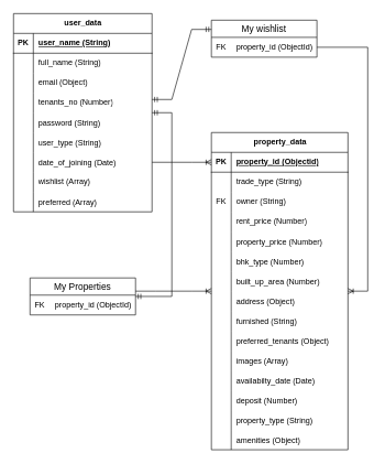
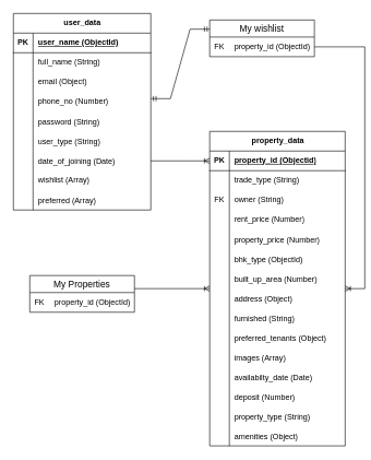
- <mxCell id="5" value="user_name (String)" style="shape=partialRectangle;connectable=0;fillColor=none;top=0;left=0;bottom=0;right=0;align=left;spacingLeft=6;fontStyle=5;overflow=hidden;whiteSpace=wrap;html=1;" parent="3" vertex="1"><mxGeometry x="30" width="180" height="30" as="geometry"><mxRectangle width="180" height="30" as="alternateBounds" /></mxGeometry></mxCell>
+ <mxCell id="5" value="user_name (ObjectId)" style="shape=partialRectangle;connectable=0;fillColor=none;top=0;left=0;bottom=0;right=0;align=left;spacingLeft=6;fontStyle=5;overflow=hidden;whiteSpace=wrap;html=1;" parent="3" vertex="1"><mxGeometry x="30" width="180" height="30" as="geometry"><mxRectangle width="180" height="30" as="alternateBounds" /></mxGeometry></mxCell>
- <mxCell id="14" value="tenants_no (Number)" style="shape=partialRectangle;connectable=0;fillColor=none;top=0;left=0;bottom=0;right=0;align=left;spacingLeft=6;overflow=hidden;whiteSpace=wrap;html=1;" parent="12" vertex="1"><mxGeometry x="30" width="180" height="30" as="geometry"><mxRectangle width="180" height="30" as="alternateBounds" /></mxGeometry></mxCell>
+ <mxCell id="14" value="phone_no (Number)" style="shape=partialRectangle;connectable=0;fillColor=none;top=0;left=0;bottom=0;right=0;align=left;spacingLeft=6;overflow=hidden;whiteSpace=wrap;html=1;" parent="12" vertex="1"><mxGeometry x="30" width="180" height="30" as="geometry"><mxRectangle width="180" height="30" as="alternateBounds" /></mxGeometry></mxCell>
- <mxCell id="94" value="" style="edgeStyle=entityRelationEdgeStyle;fontSize=12;html=1;endArrow=ERmandOne;startArrow=ERmandOne;rounded=0;" edge="1" parent="1" source="35" target="2"><mxGeometry width="100" height="100" relative="1" as="geometry"><mxPoint x="75" y="450" as="sourcePoint" /><mxPoint x="175" y="350" as="targetPoint" /><Array as="points"><mxPoint x="145" y="430" /></Array></mxGeometry></mxCell>
- <mxCell id="58" value="bhk_type (Number)" style="shape=partialRectangle;connectable=0;fillColor=none;top=0;left=0;bottom=0;right=0;align=left;spacingLeft=6;overflow=hidden;" parent="56" vertex="1"><mxGeometry x="30" width="177" height="30" as="geometry"><mxRectangle width="177" height="30" as="alternateBounds" /></mxGeometry></mxCell>
+ <mxCell id="58" value="bhk_type (ObjectId)" style="shape=partialRectangle;connectable=0;fillColor=none;top=0;left=0;bottom=0;right=0;align=left;spacingLeft=6;overflow=hidden;" parent="56" vertex="1"><mxGeometry x="30" width="177" height="30" as="geometry"><mxRectangle width="177" height="30" as="alternateBounds" /></mxGeometry></mxCell>
